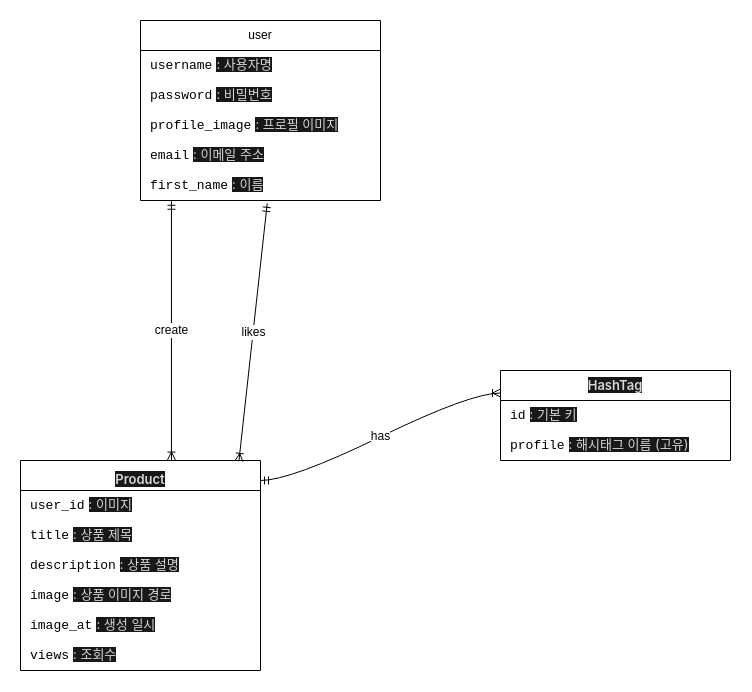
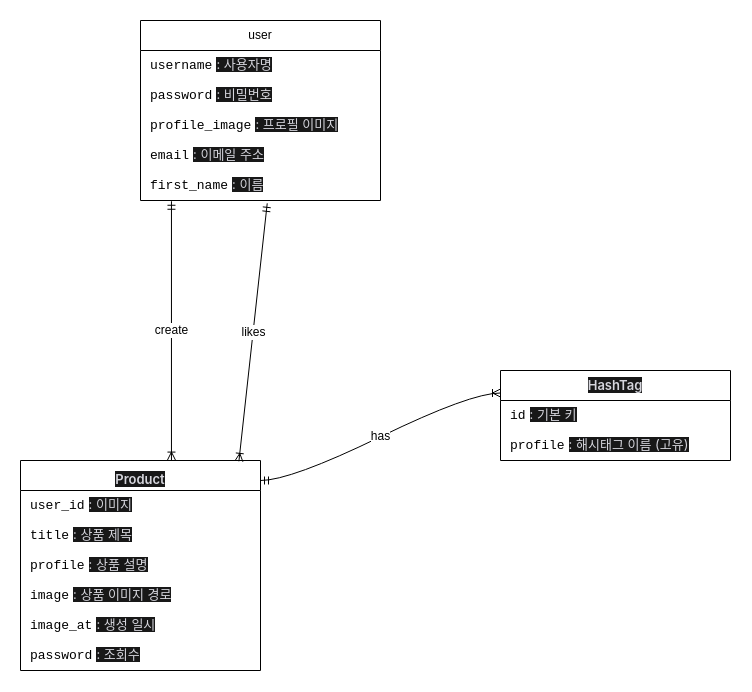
- <mxCell id="11" value="&lt;meta charset=&quot;utf-8&quot;&gt;&lt;span style=&quot;font-size: 13px; font-style: normal; font-variant-ligatures: normal; font-variant-caps: normal; font-weight: 400; letter-spacing: normal; orphans: 2; text-align: left; text-indent: 0px; text-transform: none; widows: 2; word-spacing: 0px; -webkit-text-stroke-width: 0px; white-space: normal; text-decoration-thickness: initial; text-decoration-style: initial; text-decoration-color: initial; background-color: var(--vscode-textCodeBlock-background); border-radius: 4px; padding: 1px 4px; word-break: break-word; font-family: Menlo, Monaco, &amp;quot;Courier New&amp;quot;, monospace; cursor: pointer; color: var(--vscode-textLink-foreground);&quot; class=&quot;markdown-inline-code&quot;&gt;&lt;span&gt;description&lt;/span&gt;&lt;/span&gt;&lt;span style=&quot;color: rgb(214, 214, 221); font-family: -apple-system, &amp;quot;system-ui&amp;quot;, &amp;quot;Nanum Gothic&amp;quot;, &amp;quot;Apple SD Gothic Neo&amp;quot;, AppleGothic, sans-serif; font-size: 13px; font-style: normal; font-variant-ligatures: normal; font-variant-caps: normal; font-weight: 400; letter-spacing: normal; orphans: 2; text-align: left; text-indent: 0px; text-transform: none; widows: 2; word-spacing: 0px; -webkit-text-stroke-width: 0px; white-space: normal; background-color: rgb(24, 24, 24); text-decoration-thickness: initial; text-decoration-style: initial; text-decoration-color: initial;&quot;&gt;: 상품 설명&lt;/span&gt;" style="text;strokeColor=none;fillColor=none;align=left;verticalAlign=middle;spacingLeft=4;spacingRight=4;overflow=hidden;points=[[0,0.5],[1,0.5]];portConstraint=eastwest;rotatable=0;whiteSpace=wrap;html=1;" vertex="1" parent="8"><mxGeometry y="90" width="240" height="30" as="geometry" /></mxCell>
+ <mxCell id="11" value="&lt;meta charset=&quot;utf-8&quot;&gt;&lt;span style=&quot;font-size: 13px; font-style: normal; font-variant-ligatures: normal; font-variant-caps: normal; font-weight: 400; letter-spacing: normal; orphans: 2; text-align: left; text-indent: 0px; text-transform: none; widows: 2; word-spacing: 0px; -webkit-text-stroke-width: 0px; white-space: normal; text-decoration-thickness: initial; text-decoration-style: initial; text-decoration-color: initial; background-color: var(--vscode-textCodeBlock-background); border-radius: 4px; padding: 1px 4px; word-break: break-word; font-family: Menlo, Monaco, &amp;quot;Courier New&amp;quot;, monospace; cursor: pointer; color: var(--vscode-textLink-foreground);&quot; class=&quot;markdown-inline-code&quot;&gt;&lt;span&gt;profile&lt;/span&gt;&lt;/span&gt;&lt;span style=&quot;color: rgb(214, 214, 221); font-family: -apple-system, &amp;quot;system-ui&amp;quot;, &amp;quot;Nanum Gothic&amp;quot;, &amp;quot;Apple SD Gothic Neo&amp;quot;, AppleGothic, sans-serif; font-size: 13px; font-style: normal; font-variant-ligatures: normal; font-variant-caps: normal; font-weight: 400; letter-spacing: normal; orphans: 2; text-align: left; text-indent: 0px; text-transform: none; widows: 2; word-spacing: 0px; -webkit-text-stroke-width: 0px; white-space: normal; background-color: rgb(24, 24, 24); text-decoration-thickness: initial; text-decoration-style: initial; text-decoration-color: initial;&quot;&gt;: 상품 설명&lt;/span&gt;" style="text;strokeColor=none;fillColor=none;align=left;verticalAlign=middle;spacingLeft=4;spacingRight=4;overflow=hidden;points=[[0,0.5],[1,0.5]];portConstraint=eastwest;rotatable=0;whiteSpace=wrap;html=1;" vertex="1" parent="8"><mxGeometry y="90" width="240" height="30" as="geometry" /></mxCell>
- <mxCell id="14" value="&lt;meta charset=&quot;utf-8&quot;&gt;&lt;span style=&quot;font-size: 13px; font-style: normal; font-variant-ligatures: normal; font-variant-caps: normal; font-weight: 400; letter-spacing: normal; orphans: 2; text-align: left; text-indent: 0px; text-transform: none; widows: 2; word-spacing: 0px; -webkit-text-stroke-width: 0px; white-space: normal; text-decoration-thickness: initial; text-decoration-style: initial; text-decoration-color: initial; background-color: var(--vscode-textCodeBlock-background); border-radius: 4px; padding: 1px 4px; word-break: break-word; font-family: Menlo, Monaco, &amp;quot;Courier New&amp;quot;, monospace; cursor: pointer; color: var(--vscode-textLink-foreground);&quot; class=&quot;markdown-inline-code&quot;&gt;&lt;span&gt;views&lt;/span&gt;&lt;/span&gt;&lt;span style=&quot;color: rgb(214, 214, 221); font-family: -apple-system, &amp;quot;system-ui&amp;quot;, &amp;quot;Nanum Gothic&amp;quot;, &amp;quot;Apple SD Gothic Neo&amp;quot;, AppleGothic, sans-serif; font-size: 13px; font-style: normal; font-variant-ligatures: normal; font-variant-caps: normal; font-weight: 400; letter-spacing: normal; orphans: 2; text-align: left; text-indent: 0px; text-transform: none; widows: 2; word-spacing: 0px; -webkit-text-stroke-width: 0px; white-space: normal; background-color: rgb(24, 24, 24); text-decoration-thickness: initial; text-decoration-style: initial; text-decoration-color: initial;&quot;&gt;: 조회수&lt;/span&gt;" style="text;strokeColor=none;fillColor=none;align=left;verticalAlign=middle;spacingLeft=4;spacingRight=4;overflow=hidden;points=[[0,0.5],[1,0.5]];portConstraint=eastwest;rotatable=0;whiteSpace=wrap;html=1;" vertex="1" parent="8"><mxGeometry y="180" width="240" height="30" as="geometry" /></mxCell>
+ <mxCell id="14" value="&lt;meta charset=&quot;utf-8&quot;&gt;&lt;span style=&quot;font-size: 13px; font-style: normal; font-variant-ligatures: normal; font-variant-caps: normal; font-weight: 400; letter-spacing: normal; orphans: 2; text-align: left; text-indent: 0px; text-transform: none; widows: 2; word-spacing: 0px; -webkit-text-stroke-width: 0px; white-space: normal; text-decoration-thickness: initial; text-decoration-style: initial; text-decoration-color: initial; background-color: var(--vscode-textCodeBlock-background); border-radius: 4px; padding: 1px 4px; word-break: break-word; font-family: Menlo, Monaco, &amp;quot;Courier New&amp;quot;, monospace; cursor: pointer; color: var(--vscode-textLink-foreground);&quot; class=&quot;markdown-inline-code&quot;&gt;&lt;span&gt;password&lt;/span&gt;&lt;/span&gt;&lt;span style=&quot;color: rgb(214, 214, 221); font-family: -apple-system, &amp;quot;system-ui&amp;quot;, &amp;quot;Nanum Gothic&amp;quot;, &amp;quot;Apple SD Gothic Neo&amp;quot;, AppleGothic, sans-serif; font-size: 13px; font-style: normal; font-variant-ligatures: normal; font-variant-caps: normal; font-weight: 400; letter-spacing: normal; orphans: 2; text-align: left; text-indent: 0px; text-transform: none; widows: 2; word-spacing: 0px; -webkit-text-stroke-width: 0px; white-space: normal; background-color: rgb(24, 24, 24); text-decoration-thickness: initial; text-decoration-style: initial; text-decoration-color: initial;&quot;&gt;: 조회수&lt;/span&gt;" style="text;strokeColor=none;fillColor=none;align=left;verticalAlign=middle;spacingLeft=4;spacingRight=4;overflow=hidden;points=[[0,0.5],[1,0.5]];portConstraint=eastwest;rotatable=0;whiteSpace=wrap;html=1;" vertex="1" parent="8"><mxGeometry y="180" width="240" height="30" as="geometry" /></mxCell>
